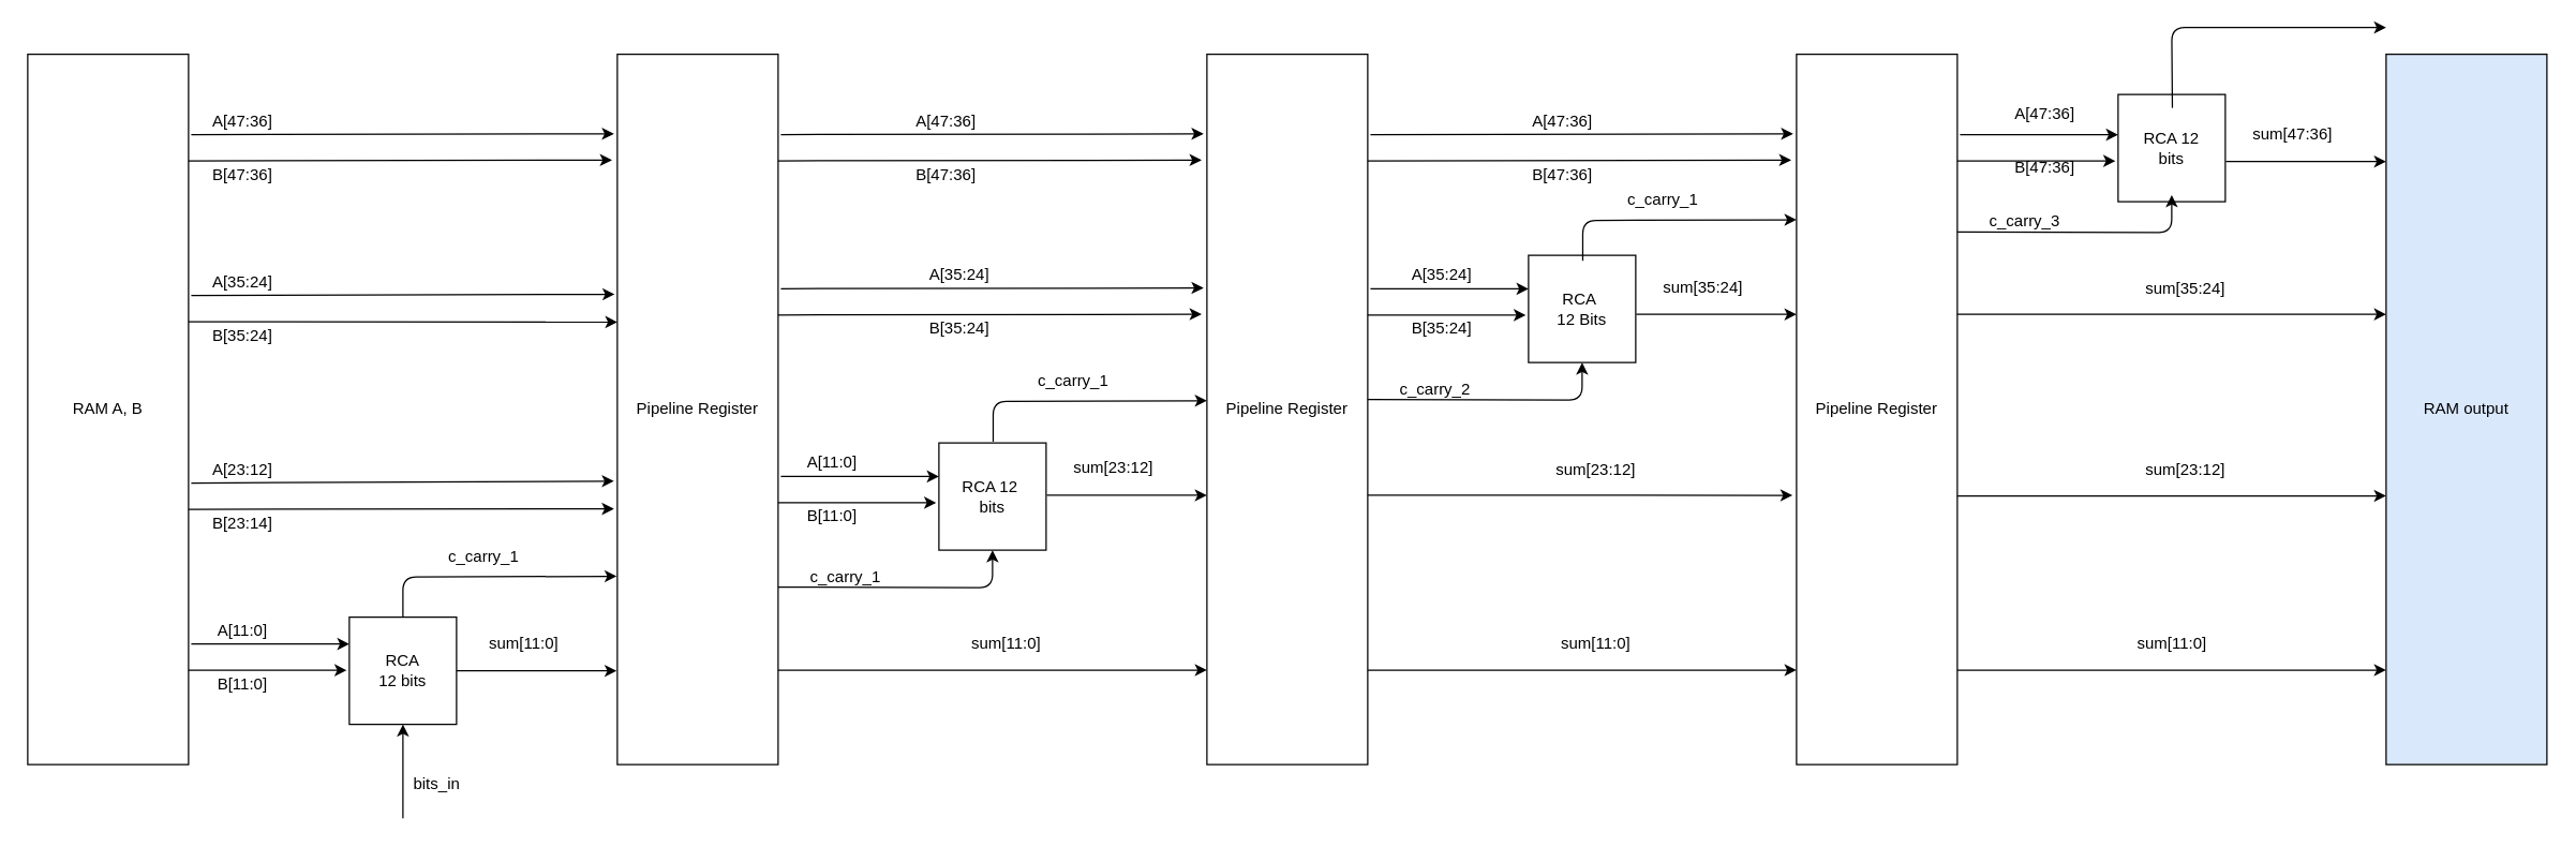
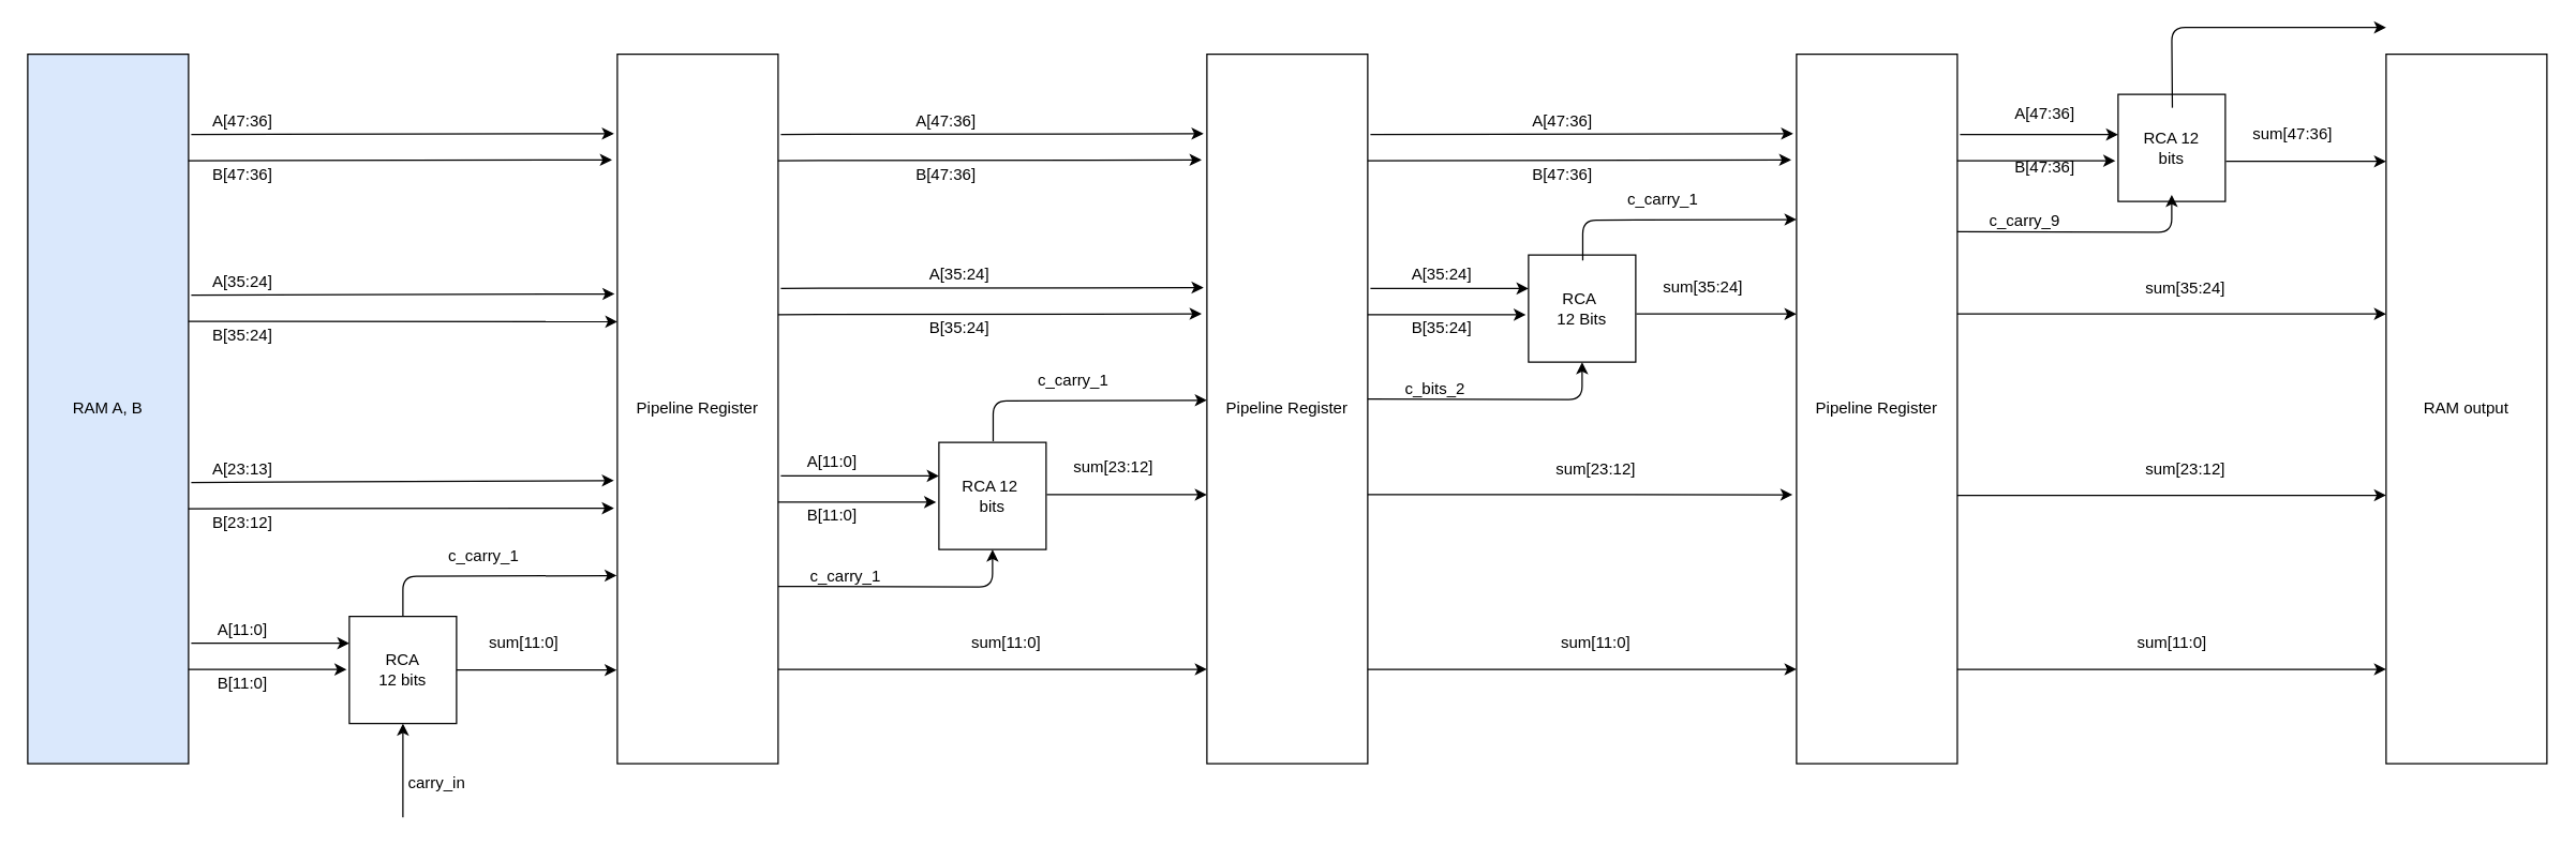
- <mxCell id="85" value="c_carry_3" style="text;html=1;align=center;verticalAlign=middle;resizable=0;points=[];autosize=1;strokeColor=none;fillColor=none;" vertex="1" parent="1"><mxGeometry x="1470" y="150" width="80" height="30" as="geometry" /></mxCell>
+ <mxCell id="85" value="c_carry_9" style="text;html=1;align=center;verticalAlign=middle;resizable=0;points=[];autosize=1;strokeColor=none;fillColor=none;" vertex="1" parent="1"><mxGeometry x="1470" y="150" width="80" height="30" as="geometry" /></mxCell>
- <mxCell id="83" value="c_carry_2" style="text;html=1;align=center;verticalAlign=middle;resizable=0;points=[];autosize=1;strokeColor=none;fillColor=none;" vertex="1" parent="1"><mxGeometry x="1030" y="275" width="80" height="30" as="geometry" /></mxCell>
+ <mxCell id="83" value="c_bits_2" style="text;html=1;align=center;verticalAlign=middle;resizable=0;points=[];autosize=1;strokeColor=none;fillColor=none;" vertex="1" parent="1"><mxGeometry x="1030" y="275" width="80" height="30" as="geometry" /></mxCell>
- <mxCell id="2" value="RAM A, B" style="rounded=0;whiteSpace=wrap;html=1;" vertex="1" parent="1"><mxGeometry x="20" y="40" width="120" height="530" as="geometry" /></mxCell>
+ <mxCell id="2" value="RAM A, B" style="rounded=0;whiteSpace=wrap;html=1;fillColor=#dae8fc;" vertex="1" parent="1"><mxGeometry x="20" y="40" width="120" height="530" as="geometry" /></mxCell>
- <mxCell id="7" value="RAM output" style="rounded=0;whiteSpace=wrap;html=1;fillColor=#dae8fc;" vertex="1" parent="1"><mxGeometry x="1780" y="40" width="120" height="530" as="geometry" /></mxCell>
+ <mxCell id="7" value="RAM output" style="rounded=0;whiteSpace=wrap;html=1;" vertex="1" parent="1"><mxGeometry x="1780" y="40" width="120" height="530" as="geometry" /></mxCell>
- <mxCell id="31" value="A[23:12]" style="text;html=1;align=center;verticalAlign=middle;resizable=0;points=[];autosize=1;strokeColor=none;fillColor=none;" vertex="1" parent="1"><mxGeometry x="145" y="335" width="70" height="30" as="geometry" /></mxCell>
+ <mxCell id="31" value="A[23:13]" style="text;html=1;align=center;verticalAlign=middle;resizable=0;points=[];autosize=1;strokeColor=none;fillColor=none;" vertex="1" parent="1"><mxGeometry x="145" y="335" width="70" height="30" as="geometry" /></mxCell>
- <mxCell id="32" value="B[23:14]" style="text;html=1;align=center;verticalAlign=middle;resizable=0;points=[];autosize=1;strokeColor=none;fillColor=none;" vertex="1" parent="1"><mxGeometry x="145" y="375" width="70" height="30" as="geometry" /></mxCell>
+ <mxCell id="32" value="B[23:12]" style="text;html=1;align=center;verticalAlign=middle;resizable=0;points=[];autosize=1;strokeColor=none;fillColor=none;" vertex="1" parent="1"><mxGeometry x="145" y="375" width="70" height="30" as="geometry" /></mxCell>
- <mxCell id="26" value="bits_in" style="text;html=1;align=center;verticalAlign=middle;resizable=0;points=[];autosize=1;strokeColor=none;fillColor=none;" vertex="1" parent="1"><mxGeometry x="290" y="570" width="70" height="30" as="geometry" /></mxCell>
+ <mxCell id="26" value="carry_in" style="text;html=1;align=center;verticalAlign=middle;resizable=0;points=[];autosize=1;strokeColor=none;fillColor=none;" vertex="1" parent="1"><mxGeometry x="290" y="570" width="70" height="30" as="geometry" /></mxCell>
